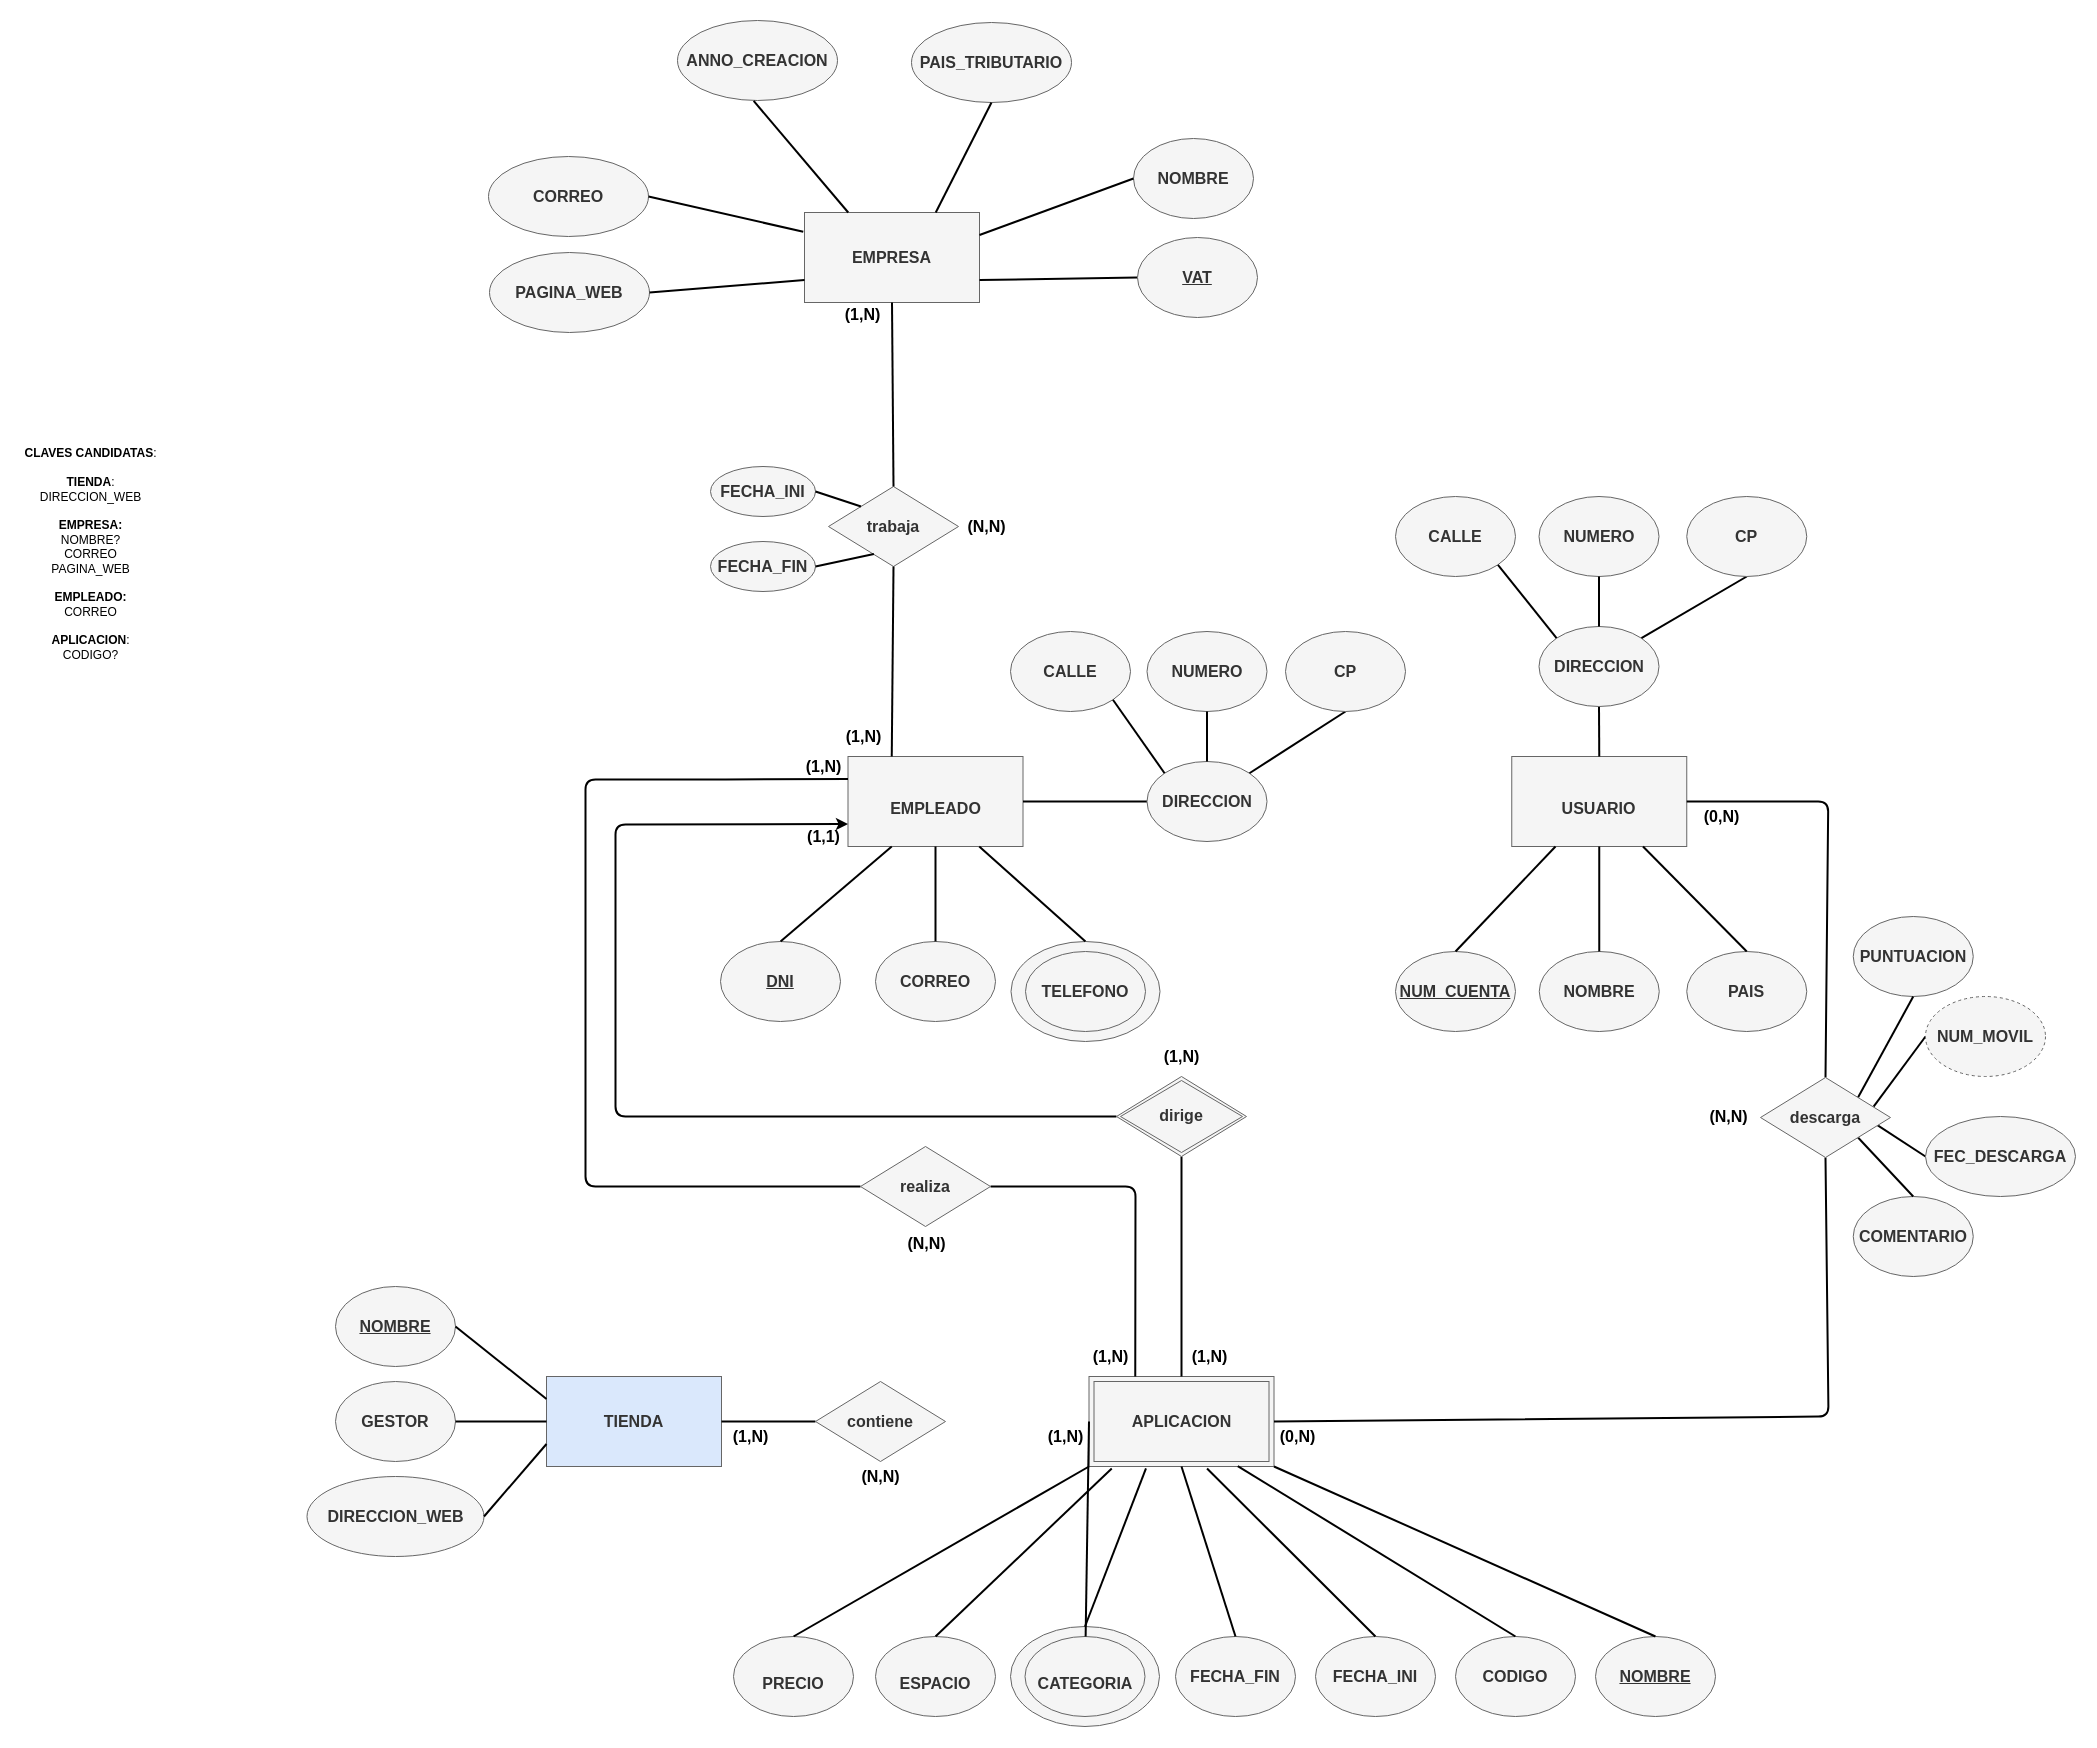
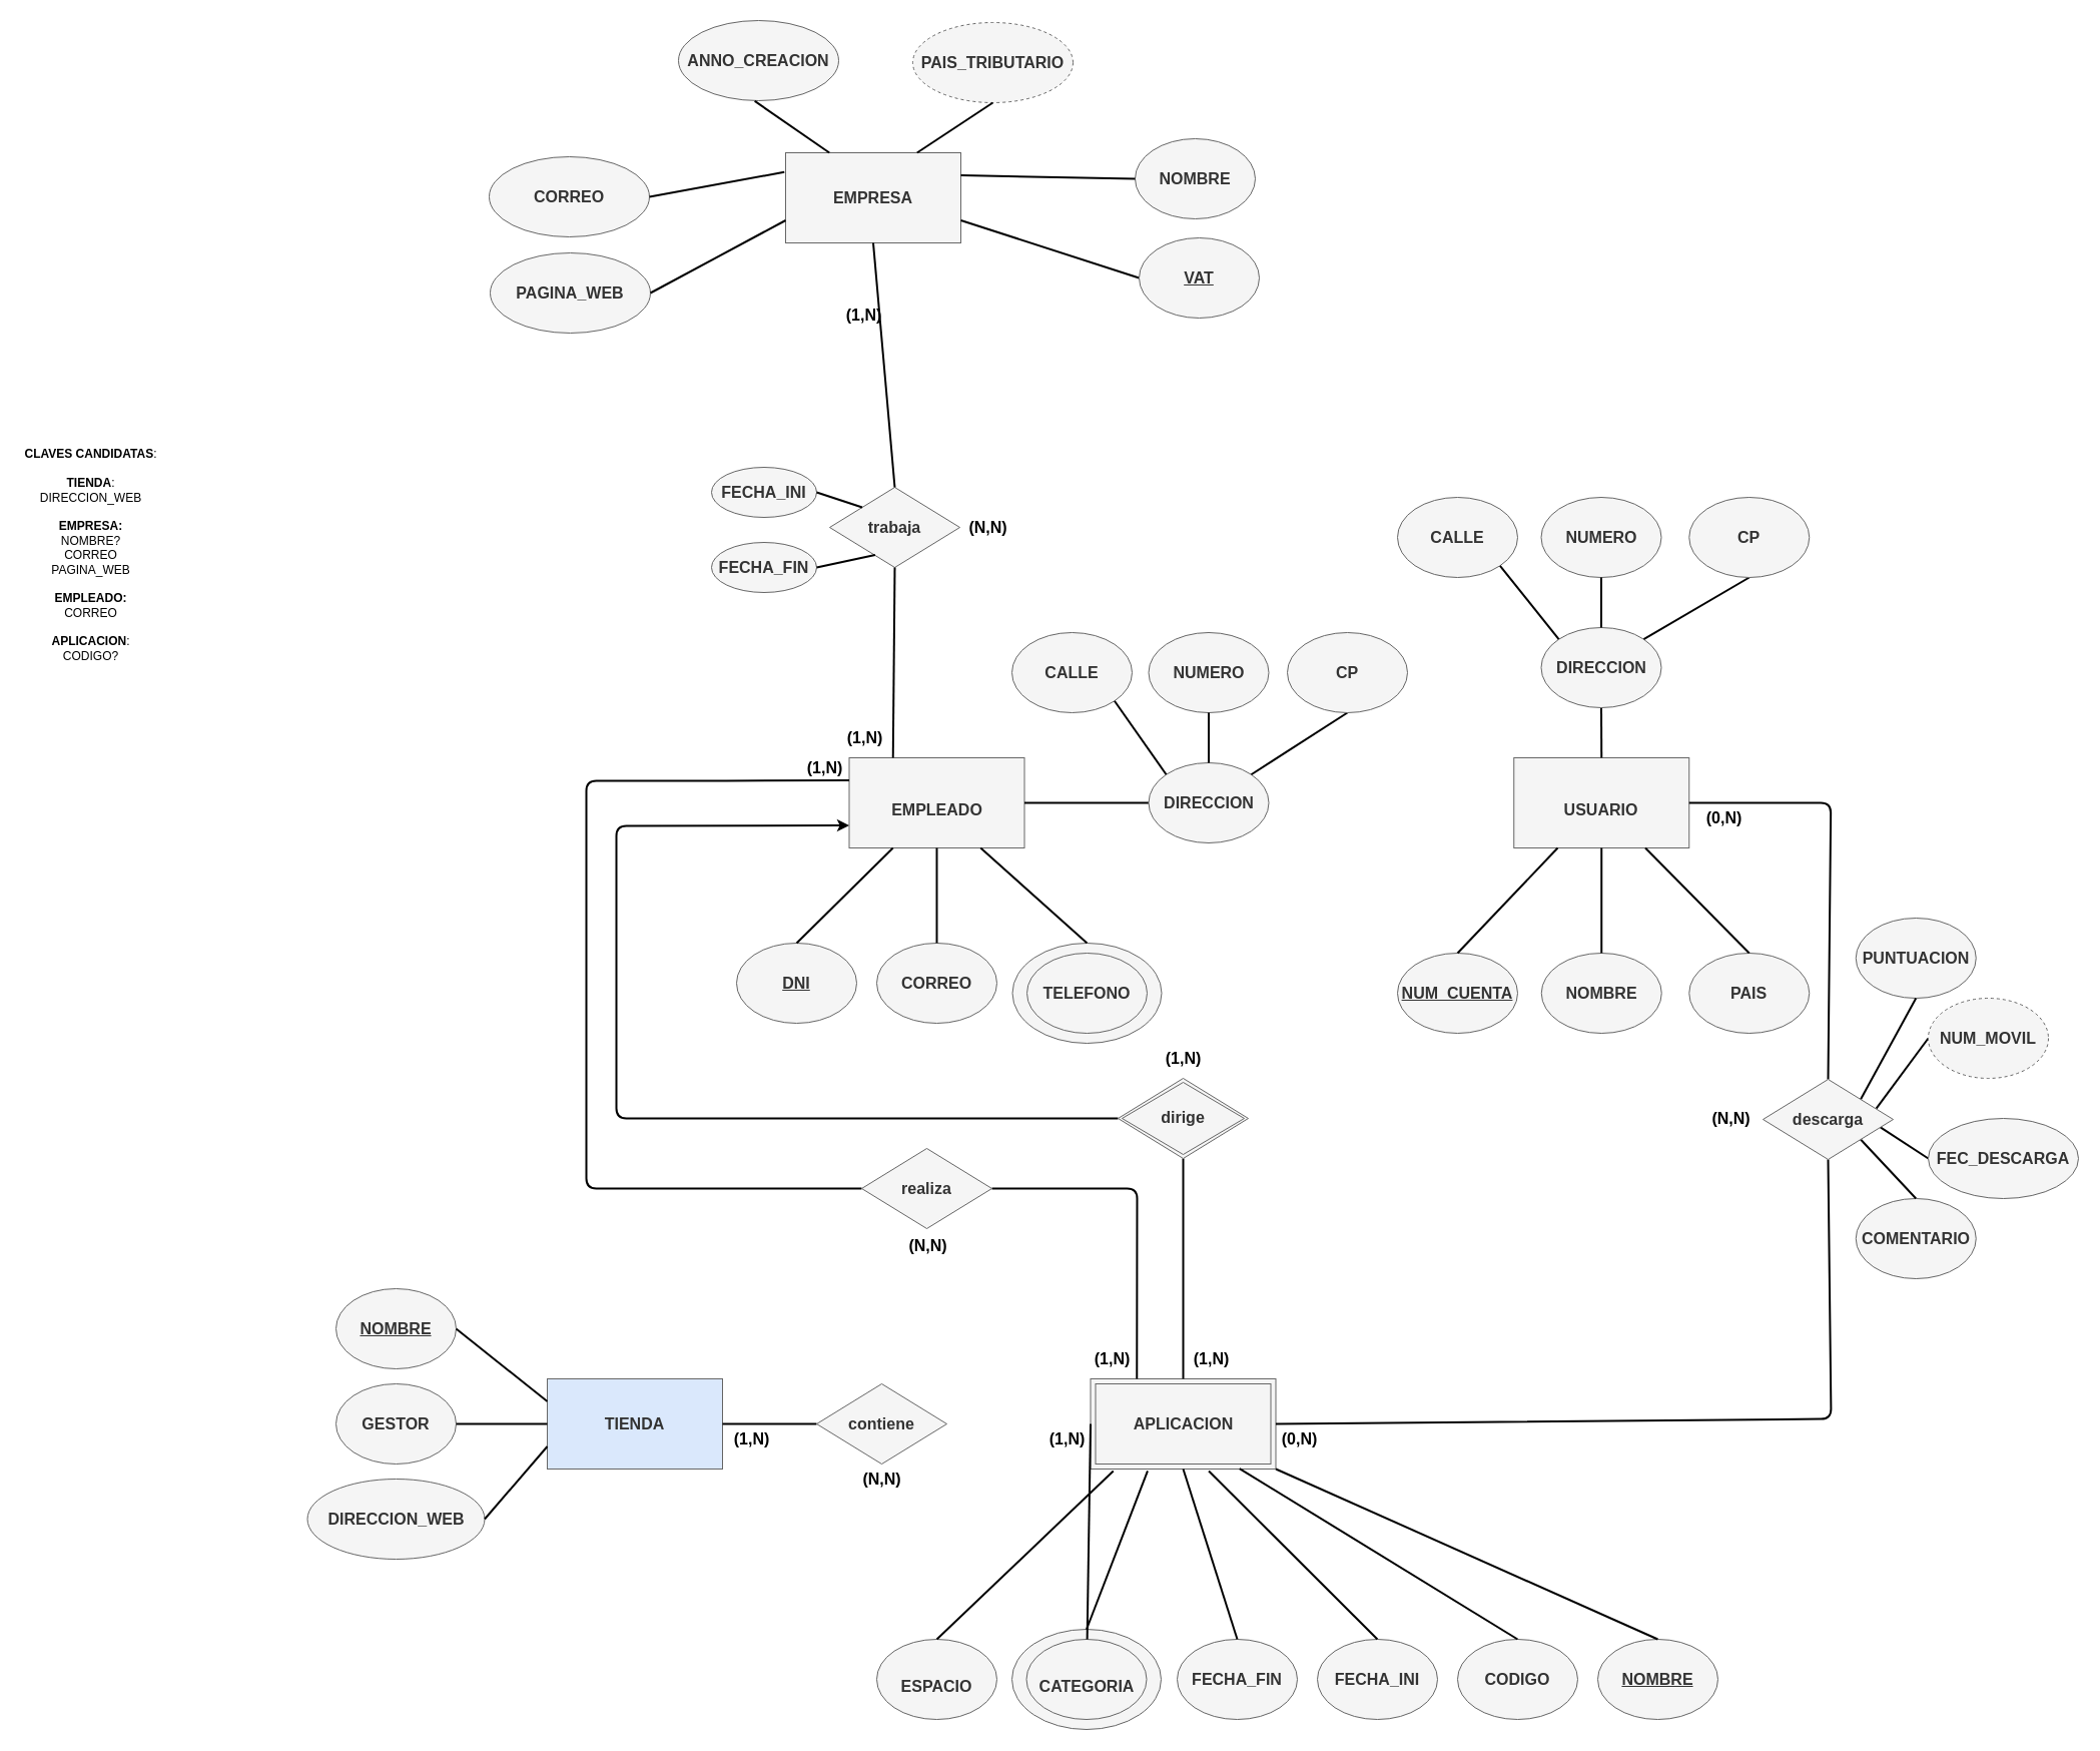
- <mxCell id="11" value="&lt;font style=&quot;font-size: 16px&quot;&gt;&lt;b&gt;PAIS_TRIBUTARIO&lt;/b&gt;&lt;/font&gt;" style="ellipse;whiteSpace=wrap;html=1;fillColor=#f5f5f5;strokeColor=#666666;fontColor=#333333;fontStyle=0" parent="1" vertex="1"><mxGeometry x="911" y="22" width="160" height="80" as="geometry" /></mxCell>
+ <mxCell id="11" value="&lt;font style=&quot;font-size: 16px&quot;&gt;&lt;b&gt;PAIS_TRIBUTARIO&lt;/b&gt;&lt;/font&gt;" style="ellipse;whiteSpace=wrap;html=1;fillColor=#f5f5f5;strokeColor=#666666;fontColor=#333333;fontStyle=0;dashed=1;" parent="1" vertex="1"><mxGeometry x="911" y="22" width="160" height="80" as="geometry" /></mxCell>
- <mxCell id="8" value="&lt;font style=&quot;font-size: 16px&quot;&gt;EMPRESA&lt;/font&gt;" style="rounded=0;whiteSpace=wrap;html=1;fontStyle=1;fillColor=#f5f5f5;strokeColor=#666666;fontColor=#333333;" parent="1" vertex="1"><mxGeometry x="804" y="212" width="175" height="90" as="geometry" /></mxCell>
+ <mxCell id="8" value="&lt;font style=&quot;font-size: 16px&quot;&gt;EMPRESA&lt;/font&gt;" style="rounded=0;whiteSpace=wrap;html=1;fontStyle=1;fillColor=#f5f5f5;strokeColor=#666666;fontColor=#333333;" parent="1" vertex="1"><mxGeometry x="784" y="152" width="175" height="90" as="geometry" /></mxCell>
- <mxCell id="72" value="(1,1)" style="text;html=1;align=center;verticalAlign=middle;resizable=0;points=[];autosize=1;fontStyle=1;fontSize=16;" parent="1" vertex="1"><mxGeometry x="797.5" y="826" width="50" height="20" as="geometry" /></mxCell>
- <mxCell id="40" value="&lt;font style=&quot;font-size: 16px&quot;&gt;&lt;span&gt;&lt;b&gt;DNI&lt;/b&gt;&lt;/span&gt;&lt;/font&gt;" style="ellipse;whiteSpace=wrap;html=1;fillColor=#f5f5f5;strokeColor=#666666;fontColor=#333333;fontStyle=4" parent="1" vertex="1"><mxGeometry x="720" y="941" width="120" height="80" as="geometry" /></mxCell>
+ <mxCell id="40" value="&lt;font style=&quot;font-size: 16px&quot;&gt;&lt;span&gt;&lt;b&gt;DNI&lt;/b&gt;&lt;/span&gt;&lt;/font&gt;" style="ellipse;whiteSpace=wrap;html=1;fillColor=#f5f5f5;strokeColor=#666666;fontColor=#333333;fontStyle=4" parent="1" vertex="1"><mxGeometry x="735" y="941" width="120" height="80" as="geometry" /></mxCell>
- <mxCell id="36" value="" style="endArrow=none;html=1;strokeWidth=2;entryX=0.5;entryY=0;entryDx=0;entryDy=0;exitX=0;exitY=1;exitDx=0;exitDy=0;" parent="1" source="22" target="29" edge="1"><mxGeometry width="50" height="50" relative="1" as="geometry"><mxPoint x="1227.25" y="1466" as="sourcePoint" /><mxPoint x="1438" y="1651" as="targetPoint" /></mxGeometry></mxCell>
- <mxCell id="29" value="&lt;br&gt;&lt;b&gt;&lt;font style=&quot;font-size: 16px&quot;&gt;PRECIO&lt;/font&gt;&lt;/b&gt;" style="ellipse;whiteSpace=wrap;html=1;fillColor=#f5f5f5;strokeColor=#666666;fontColor=#333333;fontStyle=0" parent="1" vertex="1"><mxGeometry x="733" y="1636" width="120" height="80" as="geometry" /></mxCell>
